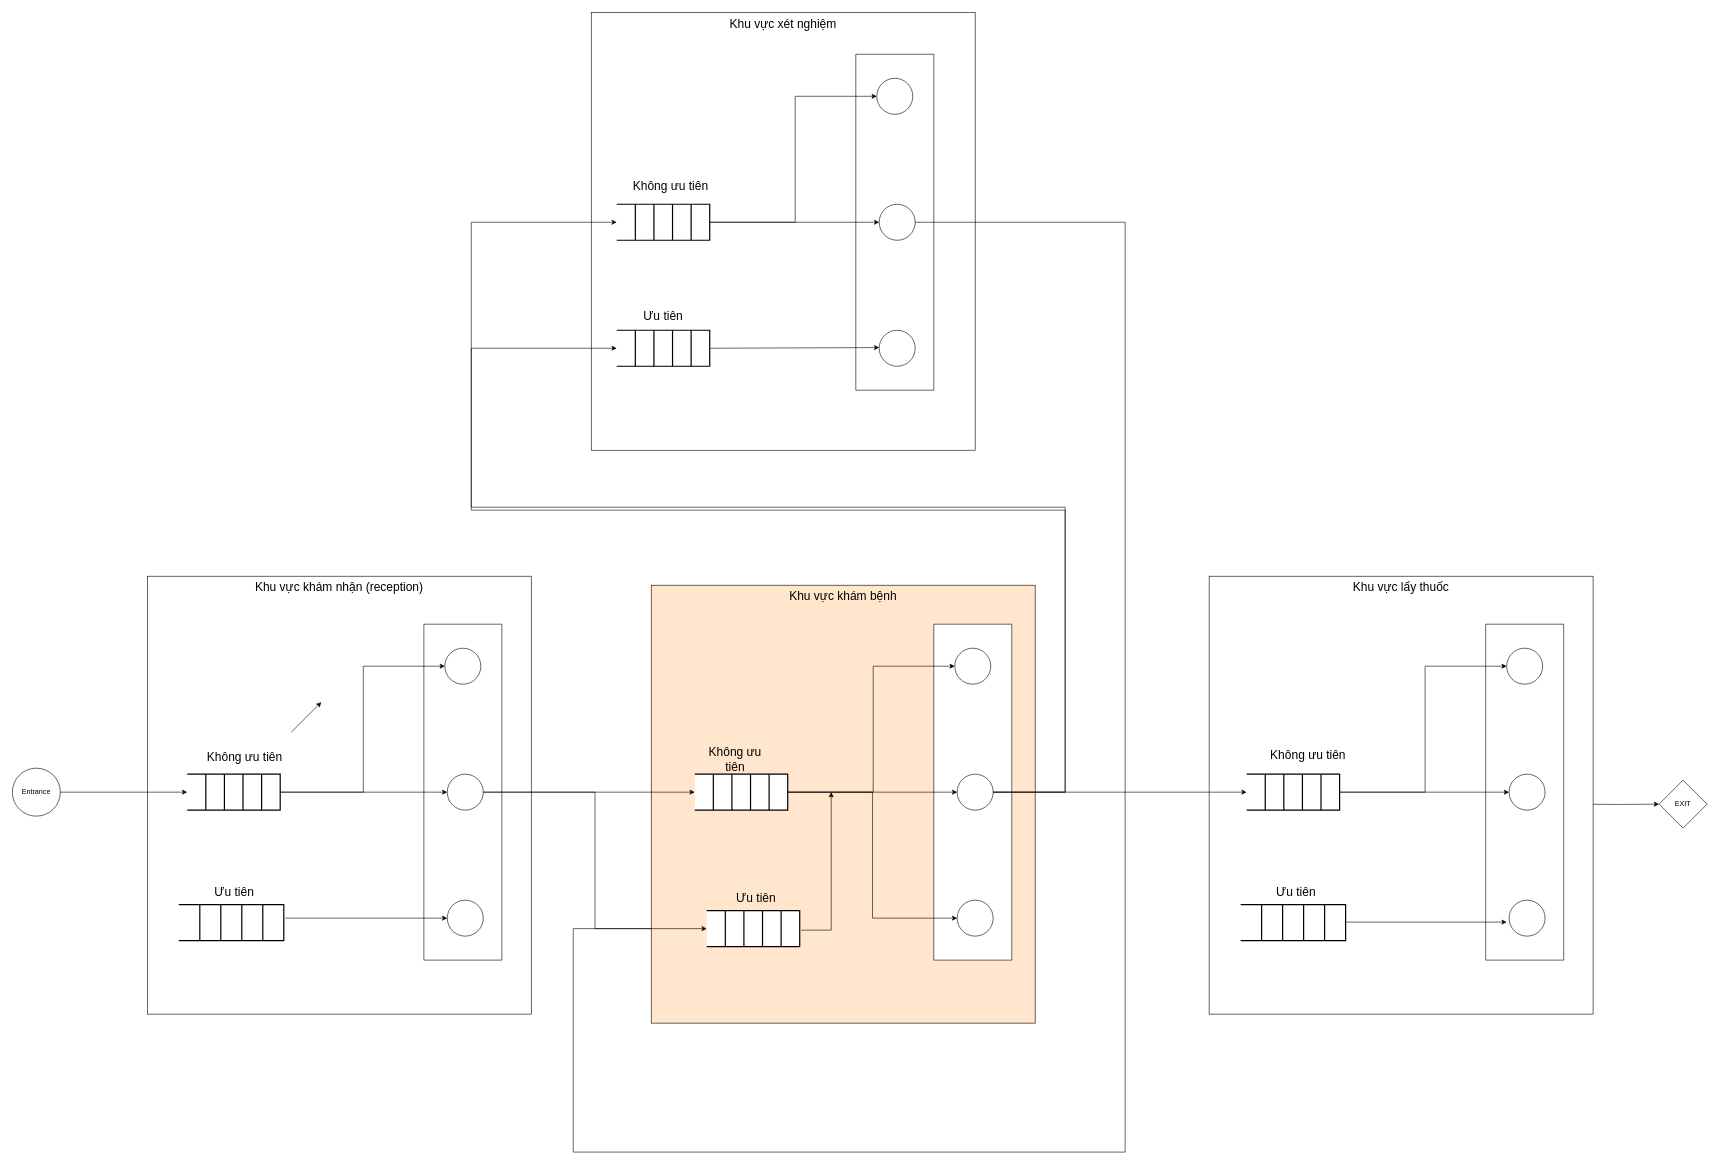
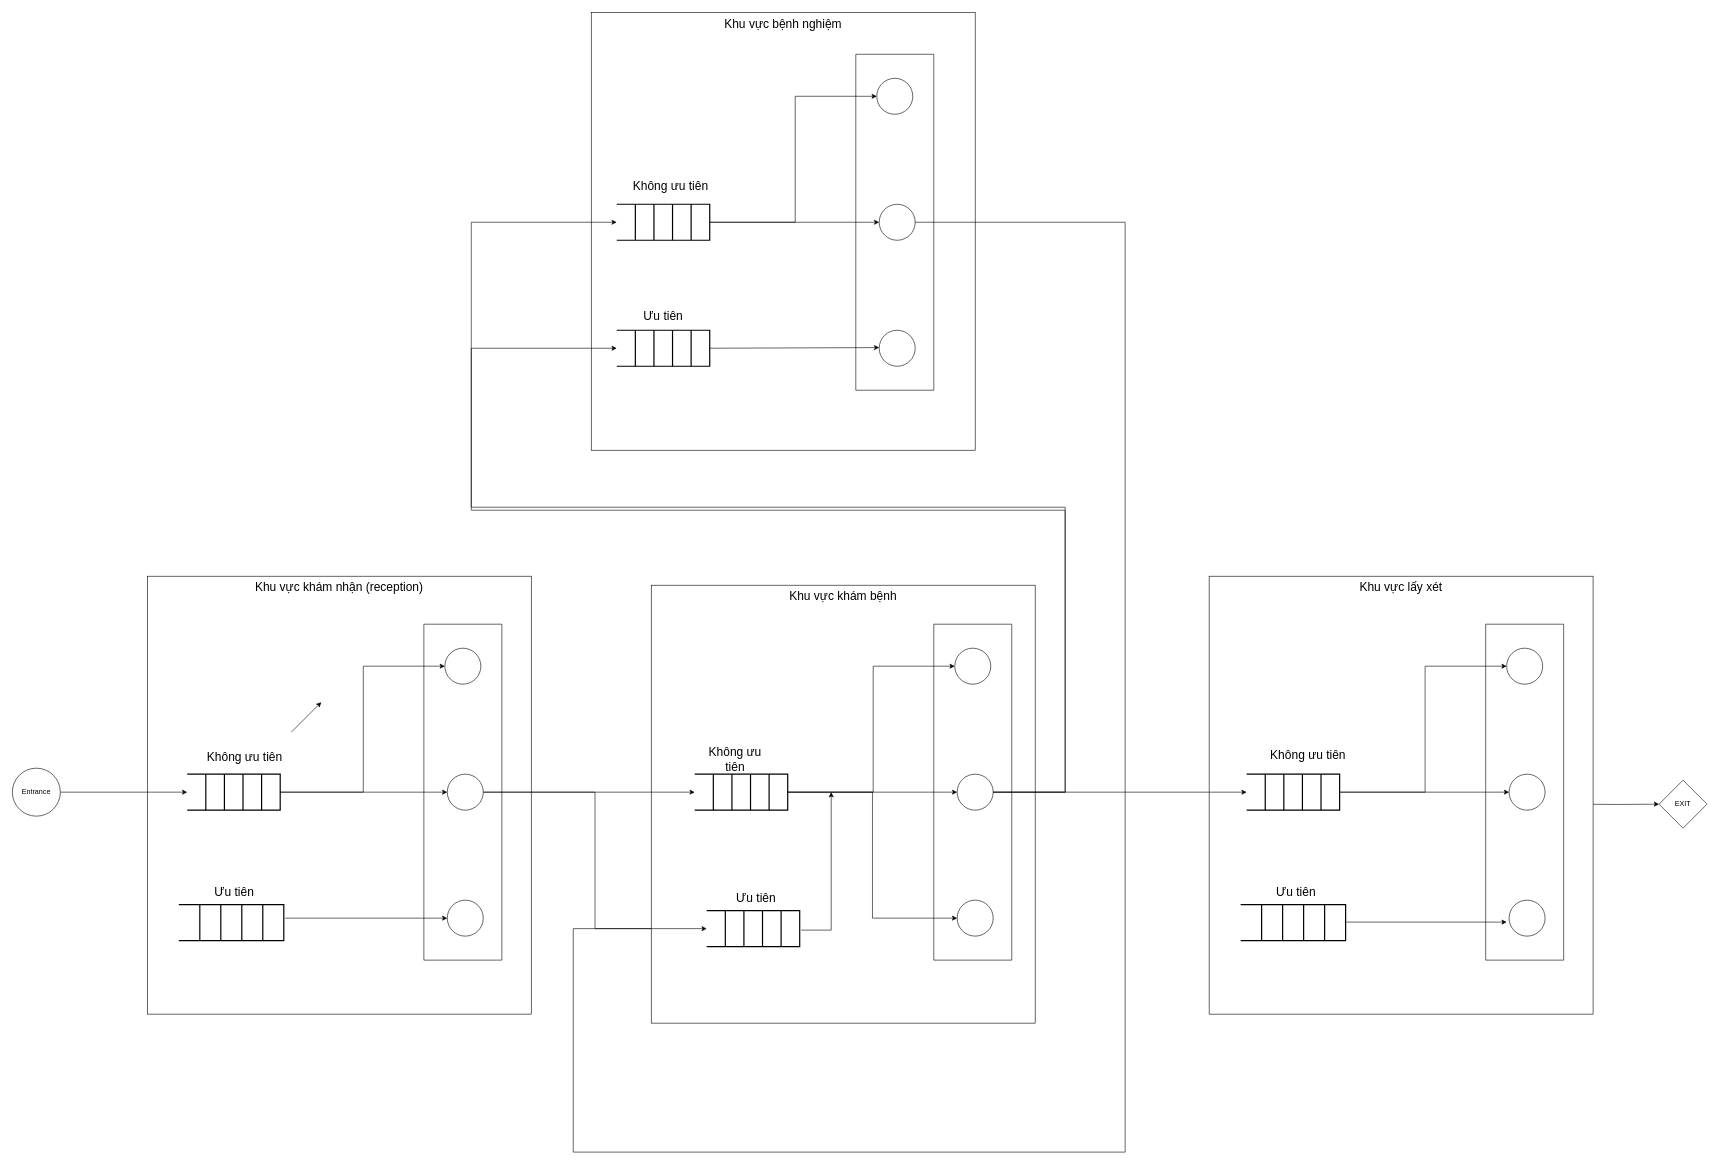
- <mxCell id="60" value="Khu vực xét nghiệm" style="rounded=0;whiteSpace=wrap;html=1;align=center;verticalAlign=top;fontSize=20;" parent="1" vertex="1"><mxGeometry x="985" y="20" width="640" height="730" as="geometry" /></mxCell>
+ <mxCell id="60" value="Khu vực bệnh nghiệm" style="rounded=0;whiteSpace=wrap;html=1;align=center;verticalAlign=top;fontSize=20;" parent="1" vertex="1"><mxGeometry x="985" y="20" width="640" height="730" as="geometry" /></mxCell>
- <mxCell id="41" value="Khu vực lấy thuốc" style="rounded=0;whiteSpace=wrap;html=1;align=center;verticalAlign=top;fontSize=20;" parent="1" vertex="1"><mxGeometry x="2015" y="960" width="640" height="730" as="geometry" /></mxCell>
+ <mxCell id="41" value="Khu vực lấy xét" style="rounded=0;whiteSpace=wrap;html=1;align=center;verticalAlign=top;fontSize=20;" parent="1" vertex="1"><mxGeometry x="2015" y="960" width="640" height="730" as="geometry" /></mxCell>
- <mxCell id="32" value="Khu vực khám bệnh" style="rounded=0;whiteSpace=wrap;html=1;align=center;verticalAlign=top;fontSize=20;fillColor=#ffe6cc;" parent="1" vertex="1"><mxGeometry x="1085" y="975" width="640" height="730" as="geometry" /></mxCell>
+ <mxCell id="32" value="Khu vực khám bệnh" style="rounded=0;whiteSpace=wrap;html=1;align=center;verticalAlign=top;fontSize=20;" parent="1" vertex="1"><mxGeometry x="1085" y="975" width="640" height="730" as="geometry" /></mxCell>
